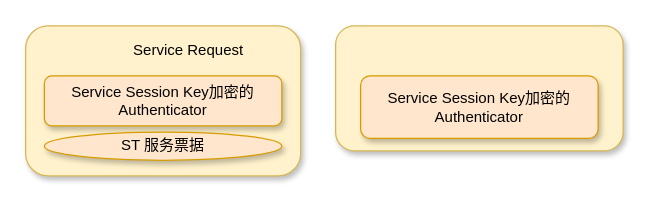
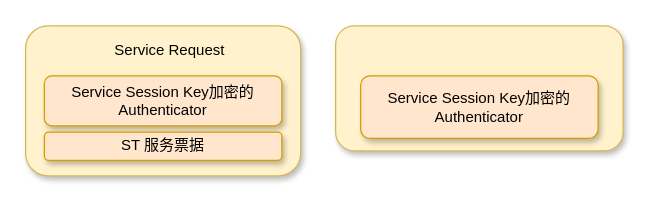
- <mxCell id="4" value="Service Request" style="text;html=1;align=center;verticalAlign=middle;resizable=0;points=[];autosize=1;shadow=1;" parent="1" vertex="1"><mxGeometry x="100" y="30" width="100" height="20" as="geometry" /></mxCell>
+ <mxCell id="4" value="Service Request" style="text;html=1;align=center;verticalAlign=middle;resizable=0;points=[];autosize=1;shadow=1;" parent="1" vertex="1"><mxGeometry x="85" y="30" width="100" height="20" as="geometry" /></mxCell>
- <mxCell id="7" value="ST 服务票据" style="ellipse;whiteSpace=wrap;html=1;fillColor=#ffe6cc;strokeColor=#d79b00;shadow=1;" parent="1" vertex="1"><mxGeometry x="35" y="105" width="190" height="22.5" as="geometry" /></mxCell>
+ <mxCell id="7" value="ST 服务票据" style="rounded=1;whiteSpace=wrap;html=1;fillColor=#ffe6cc;strokeColor=#d79b00;shadow=1;" parent="1" vertex="1"><mxGeometry x="35" y="105" width="190" height="22.5" as="geometry" /></mxCell>
